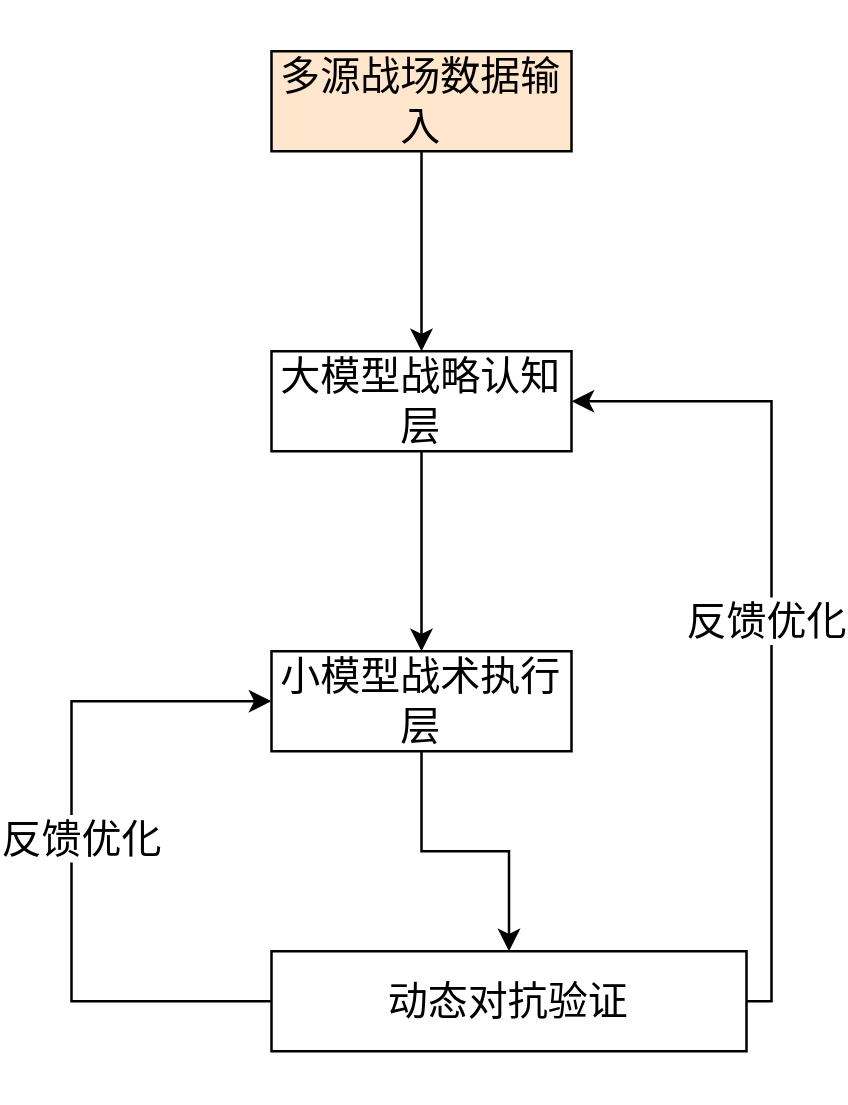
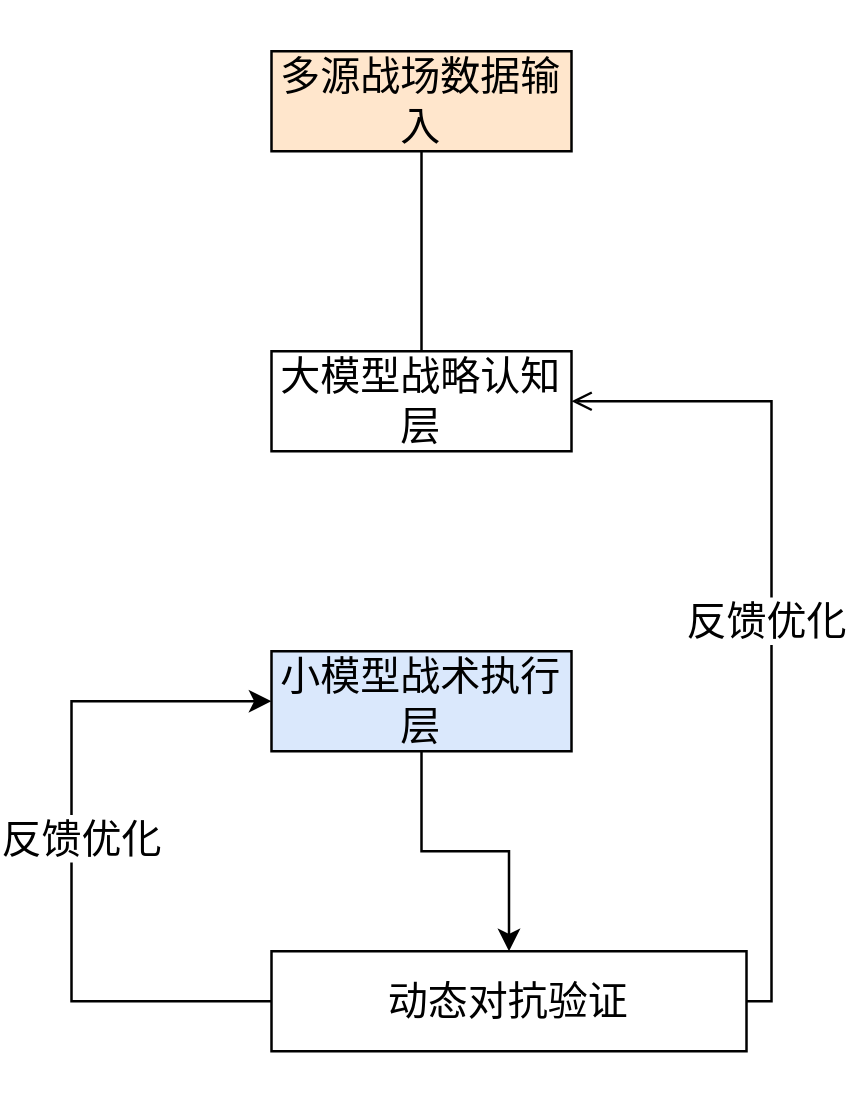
- <mxCell id="2" style="edgeStyle=orthogonalEdgeStyle;rounded=0;orthogonalLoop=1;jettySize=auto;html=1;entryX=0.5;entryY=0;entryDx=0;entryDy=0;fontSize=16;" edge="1" parent="1" source="3" target="5"><mxGeometry relative="1" as="geometry" /></mxCell>
+ <mxCell id="2" style="edgeStyle=orthogonalEdgeStyle;rounded=0;orthogonalLoop=1;jettySize=auto;html=1;entryX=0.5;entryY=0;entryDx=0;entryDy=0;fontSize=16;endArrow=none;" edge="1" parent="1" source="3" target="5"><mxGeometry relative="1" as="geometry" /></mxCell>
- <mxCell id="10" style="edgeStyle=orthogonalEdgeStyle;rounded=0;orthogonalLoop=1;jettySize=auto;html=1;entryX=1;entryY=0.5;entryDx=0;entryDy=0;fontSize=16;" edge="1" parent="1" source="12" target="5"><mxGeometry relative="1" as="geometry"><Array as="points"><mxPoint x="300" y="400" /><mxPoint x="300" y="160" /></Array></mxGeometry></mxCell>
+ <mxCell id="10" style="edgeStyle=orthogonalEdgeStyle;rounded=0;orthogonalLoop=1;jettySize=auto;html=1;entryX=1;entryY=0.5;entryDx=0;entryDy=0;fontSize=16;endArrow=open;" edge="1" parent="1" source="12" target="5"><mxGeometry relative="1" as="geometry"><Array as="points"><mxPoint x="300" y="400" /><mxPoint x="300" y="160" /></Array></mxGeometry></mxCell>
- <mxCell id="4" style="edgeStyle=orthogonalEdgeStyle;rounded=0;orthogonalLoop=1;jettySize=auto;html=1;fontSize=16;" edge="1" parent="1" source="5" target="7"><mxGeometry relative="1" as="geometry" /></mxCell>
- <mxCell id="7" value="小模型战术执行层" style="rounded=0;whiteSpace=wrap;html=1;fontSize=16;" vertex="1" parent="1"><mxGeometry x="100" y="260" width="120" height="40" as="geometry" /></mxCell>
+ <mxCell id="7" value="小模型战术执行层" style="rounded=0;whiteSpace=wrap;html=1;fontSize=16;fillColor=#dae8fc;" vertex="1" parent="1"><mxGeometry x="100" y="260" width="120" height="40" as="geometry" /></mxCell>
